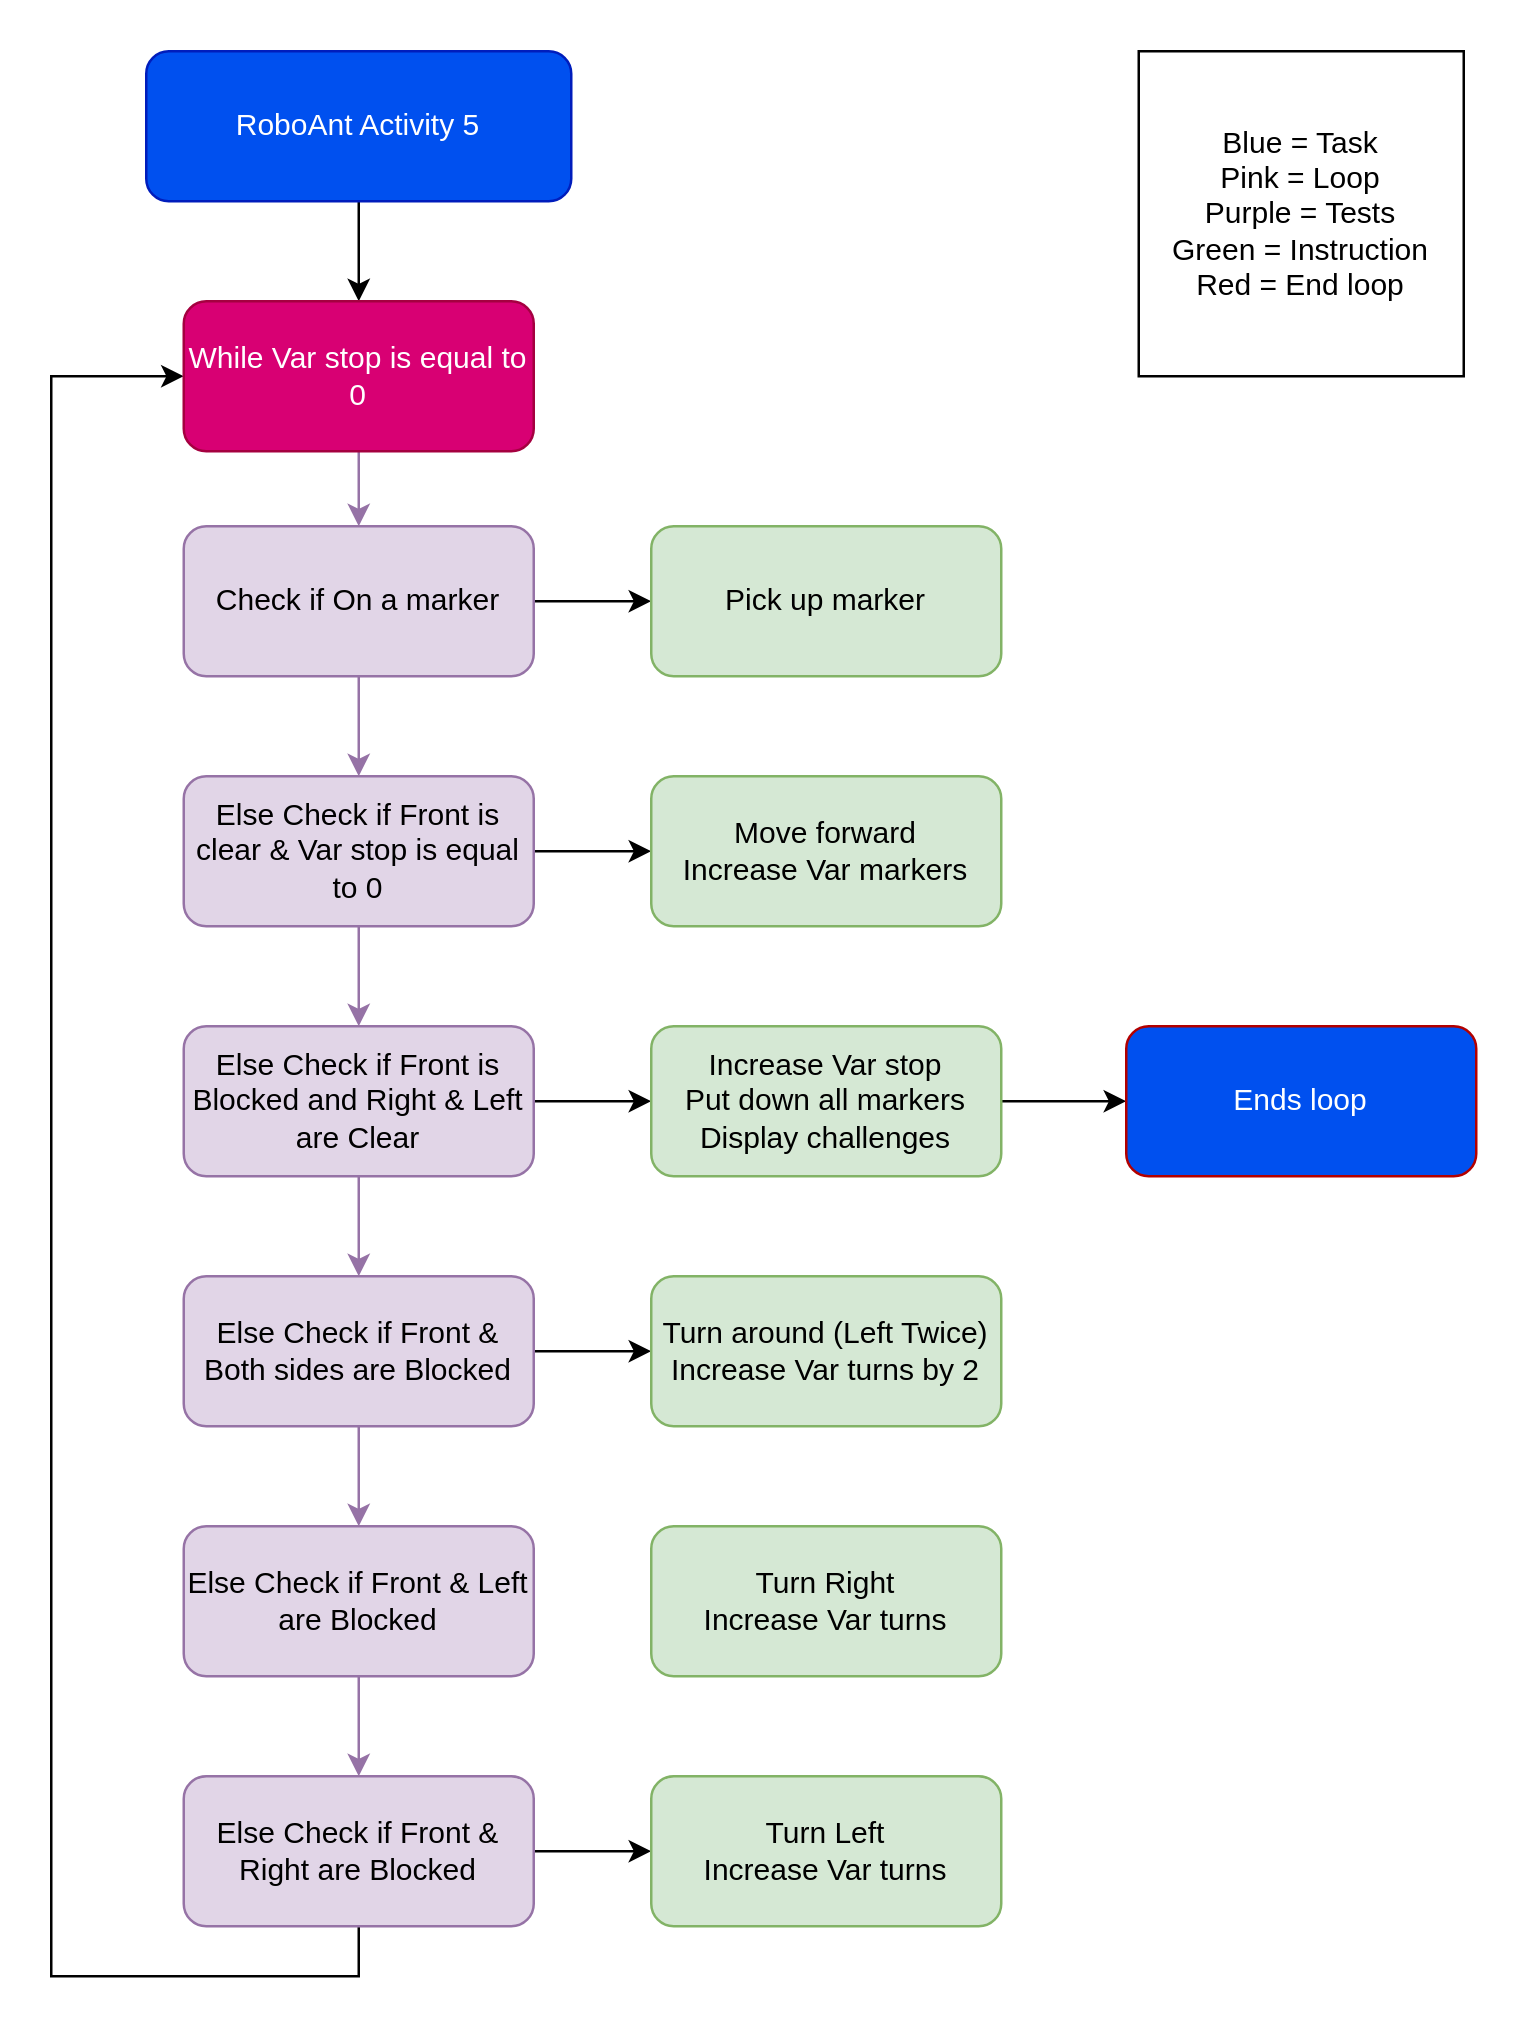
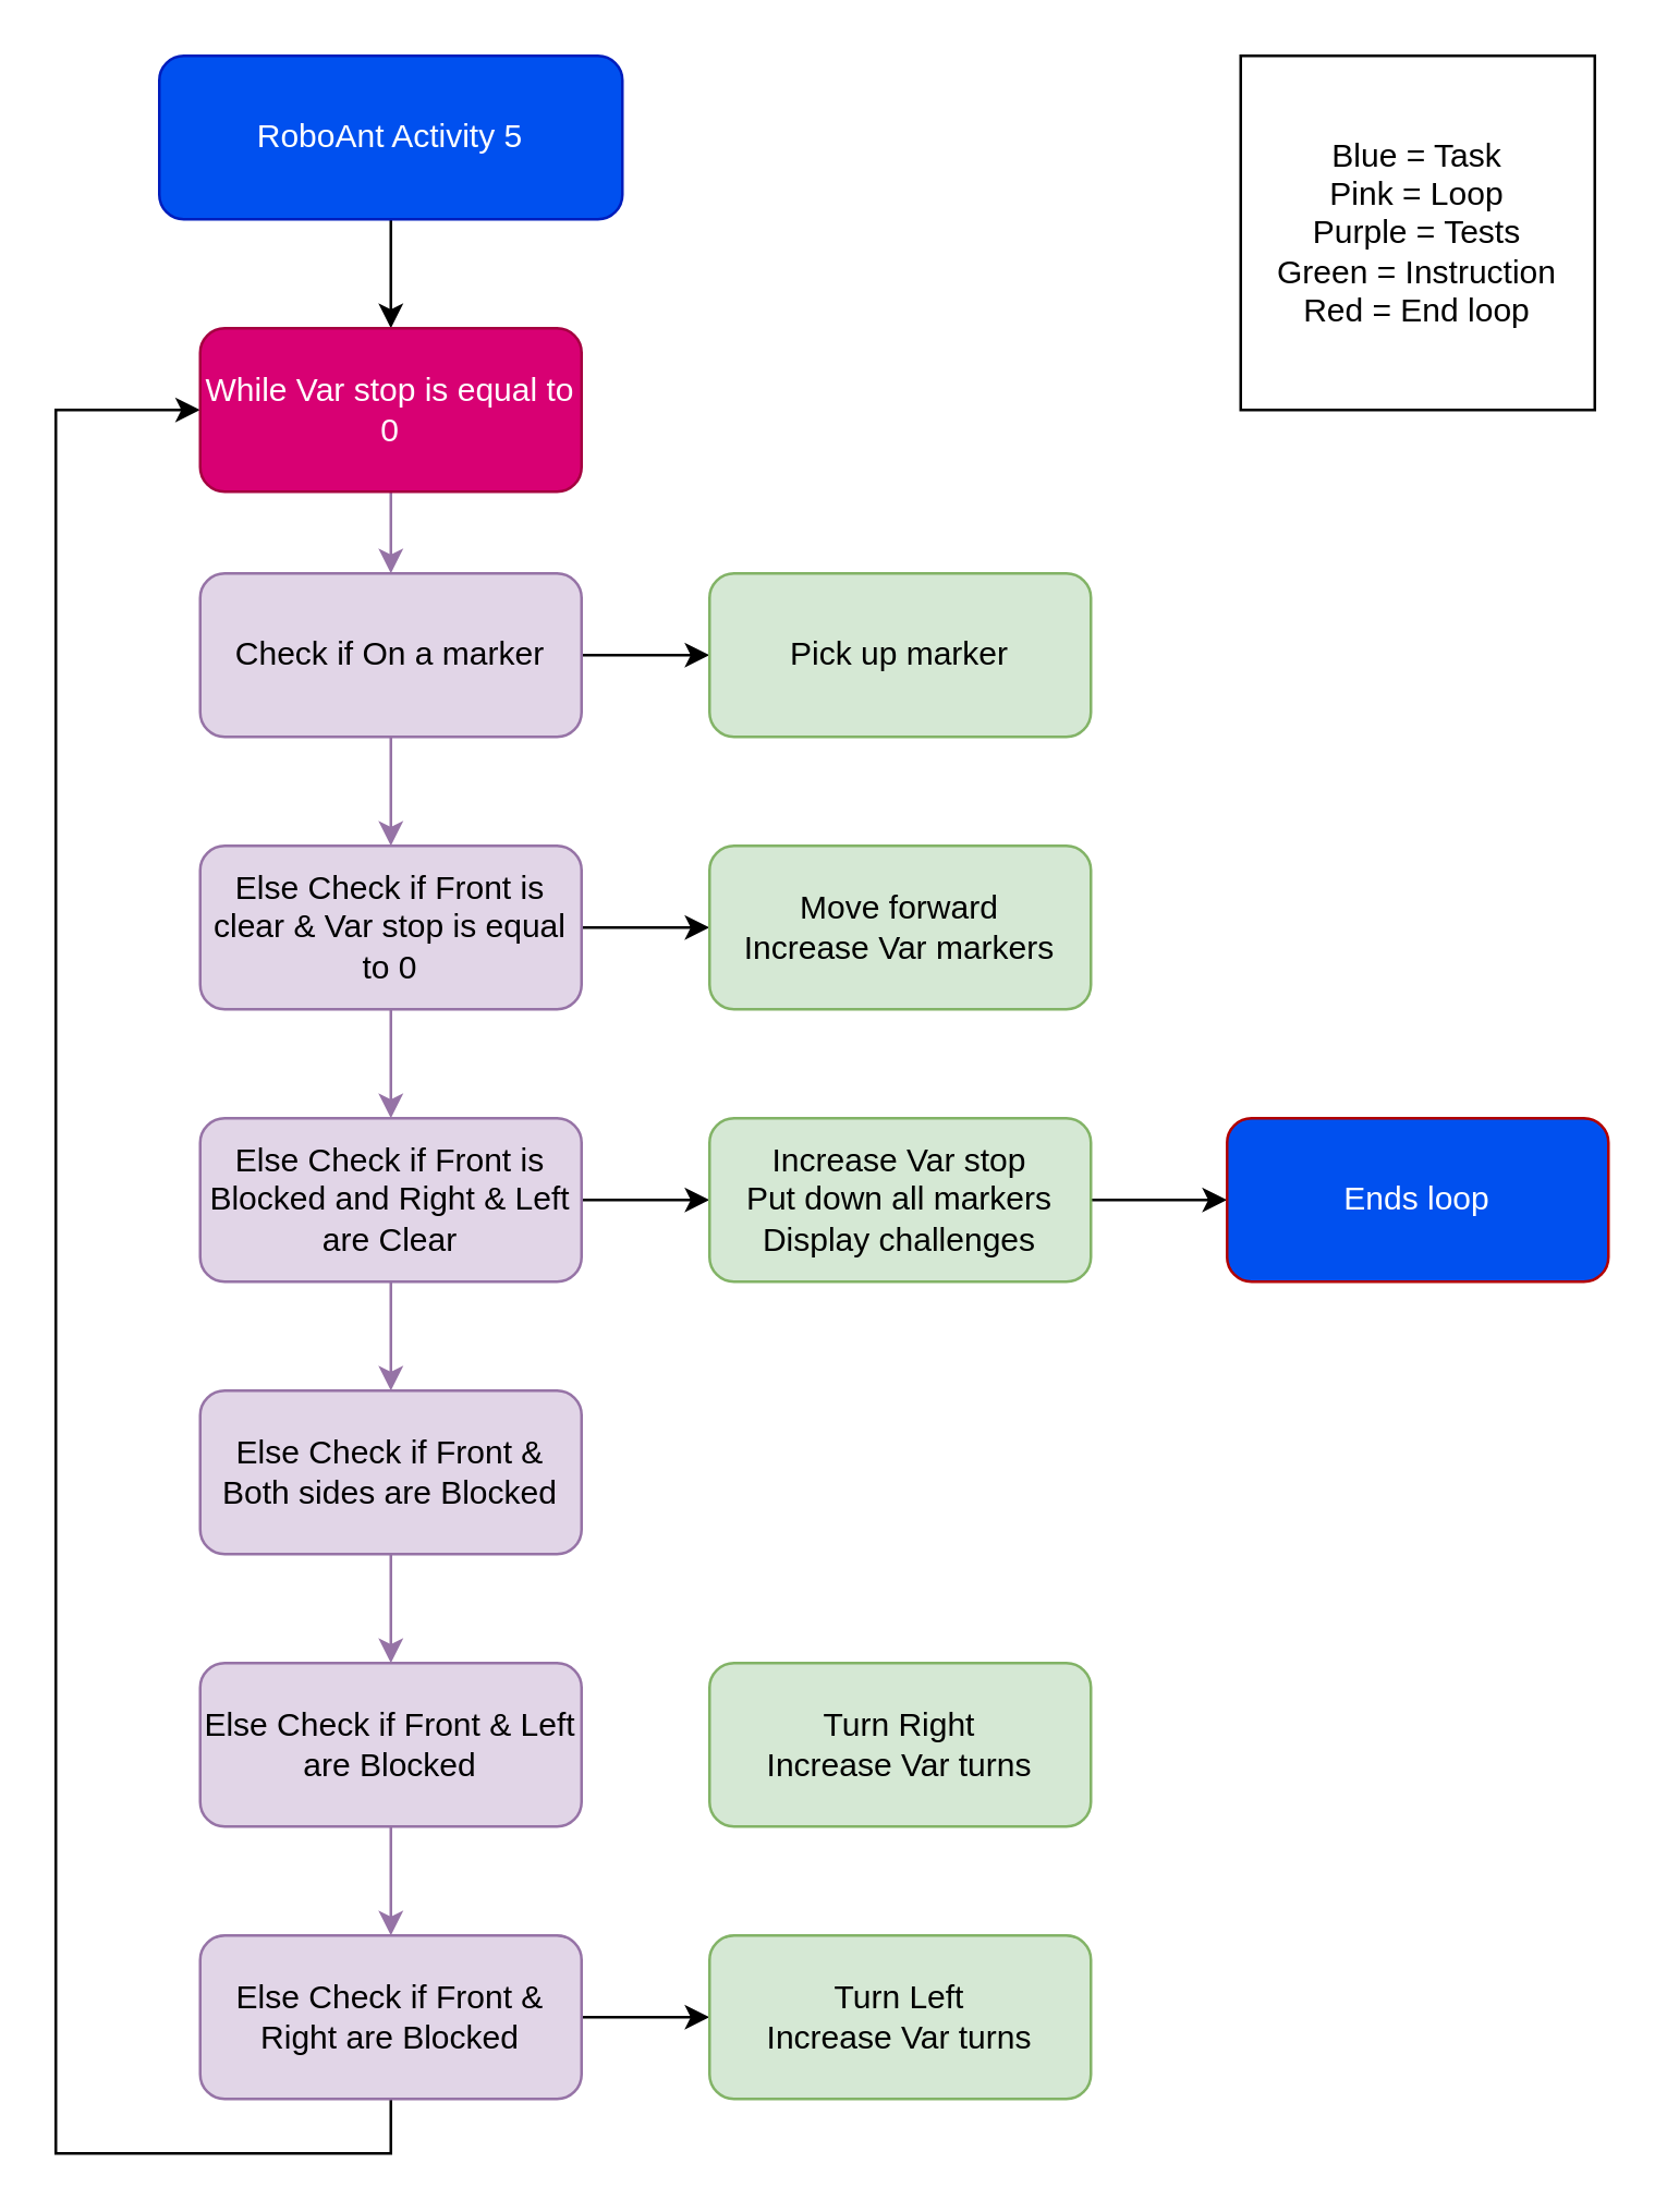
- <mxCell id="17" style="edgeStyle=orthogonalEdgeStyle;rounded=0;orthogonalLoop=1;jettySize=auto;html=1;exitX=1;exitY=0.5;exitDx=0;exitDy=0;" edge="1" parent="1" source="19" target="22"><mxGeometry relative="1" as="geometry" /></mxCell>
- <mxCell id="22" value="Turn around (Left Twice)&lt;br&gt;Increase Var turns by 2" style="rounded=1;whiteSpace=wrap;html=1;fillColor=#d5e8d4;strokeColor=#82b366;" vertex="1" parent="1"><mxGeometry x="260" y="510" width="140" height="60" as="geometry" /></mxCell>
